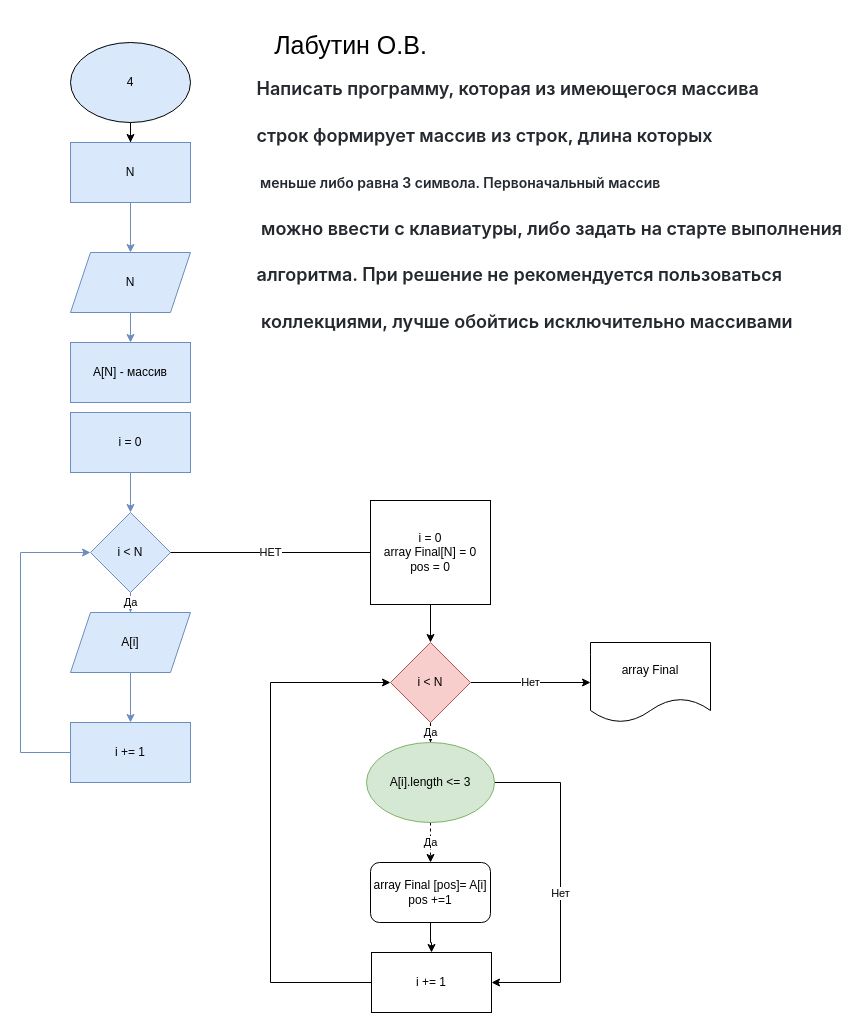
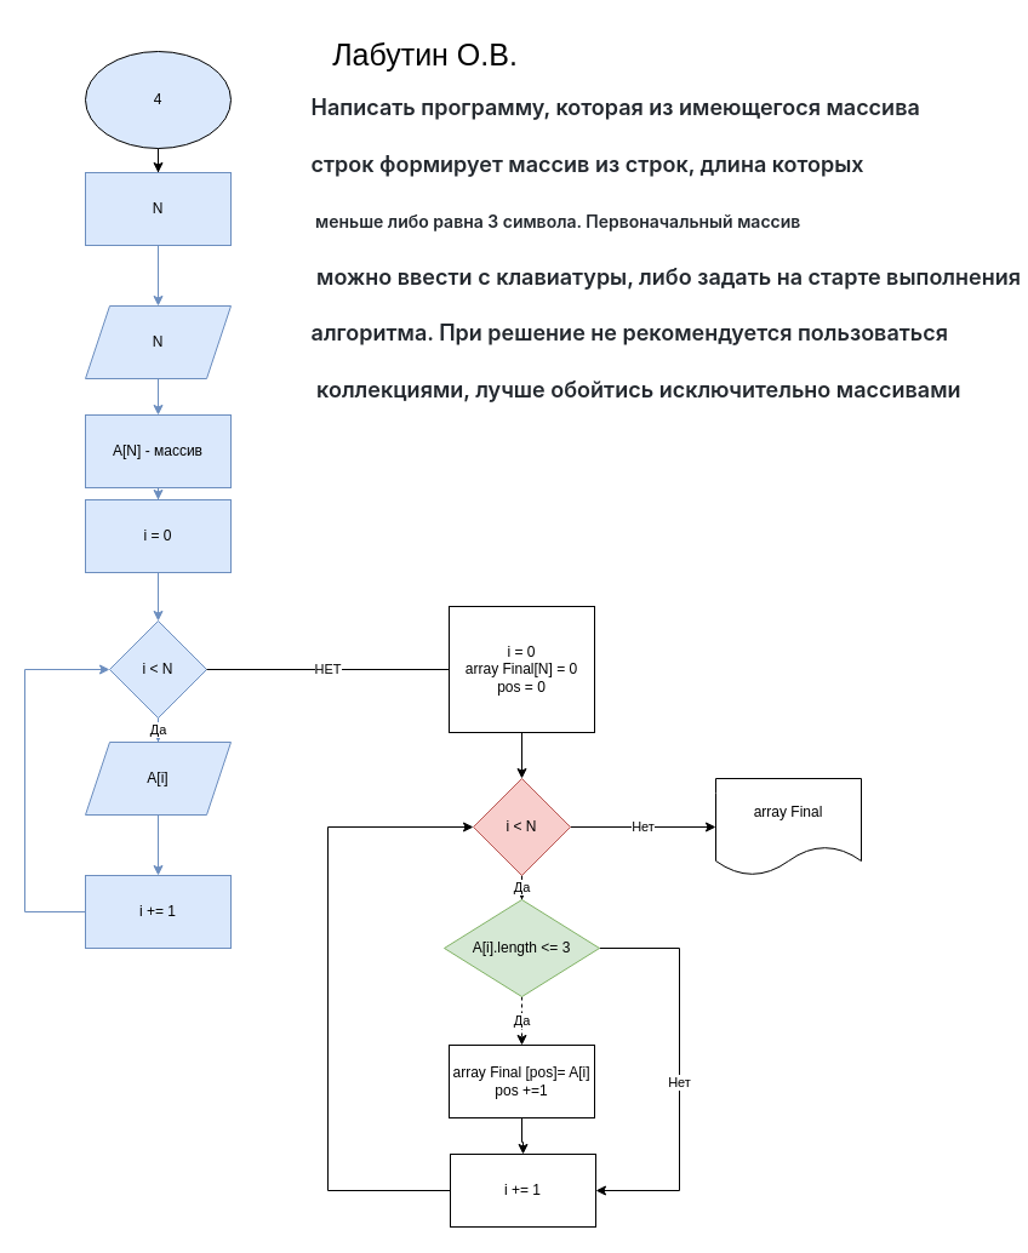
+ <mxCell id="8" value="" style="edgeStyle=orthogonalEdgeStyle;rounded=0;orthogonalLoop=1;jettySize=auto;html=1;fillColor=#dae8fc;strokeColor=#6c8ebf;" parent="1" source="9" target="11" edge="1"><mxGeometry relative="1" as="geometry" /></mxCell>
- <mxCell id="24" value="A[i].length &amp;lt;= 3" style="ellipse;whiteSpace=wrap;html=1;fillColor=#d5e8d4;strokeColor=#82b366;" parent="1" vertex="1"><mxGeometry x="366" y="742" width="128" height="80" as="geometry" /></mxCell>
+ <mxCell id="24" value="A[i].length &amp;lt;= 3" style="rhombus;whiteSpace=wrap;html=1;fillColor=#d5e8d4;strokeColor=#82b366;" parent="1" vertex="1"><mxGeometry x="366" y="742" width="128" height="80" as="geometry" /></mxCell>
- <mxCell id="26" value="array Final [pos]= A[i]&lt;br&gt;pos +=1" style="whiteSpace=wrap;html=1;rounded=1;" parent="1" vertex="1"><mxGeometry x="370" y="862" width="120" height="60" as="geometry" /></mxCell>
+ <mxCell id="26" value="array Final [pos]= A[i]&lt;br&gt;pos +=1" style="rounded=0;whiteSpace=wrap;html=1;" parent="1" vertex="1"><mxGeometry x="370" y="862" width="120" height="60" as="geometry" /></mxCell>
